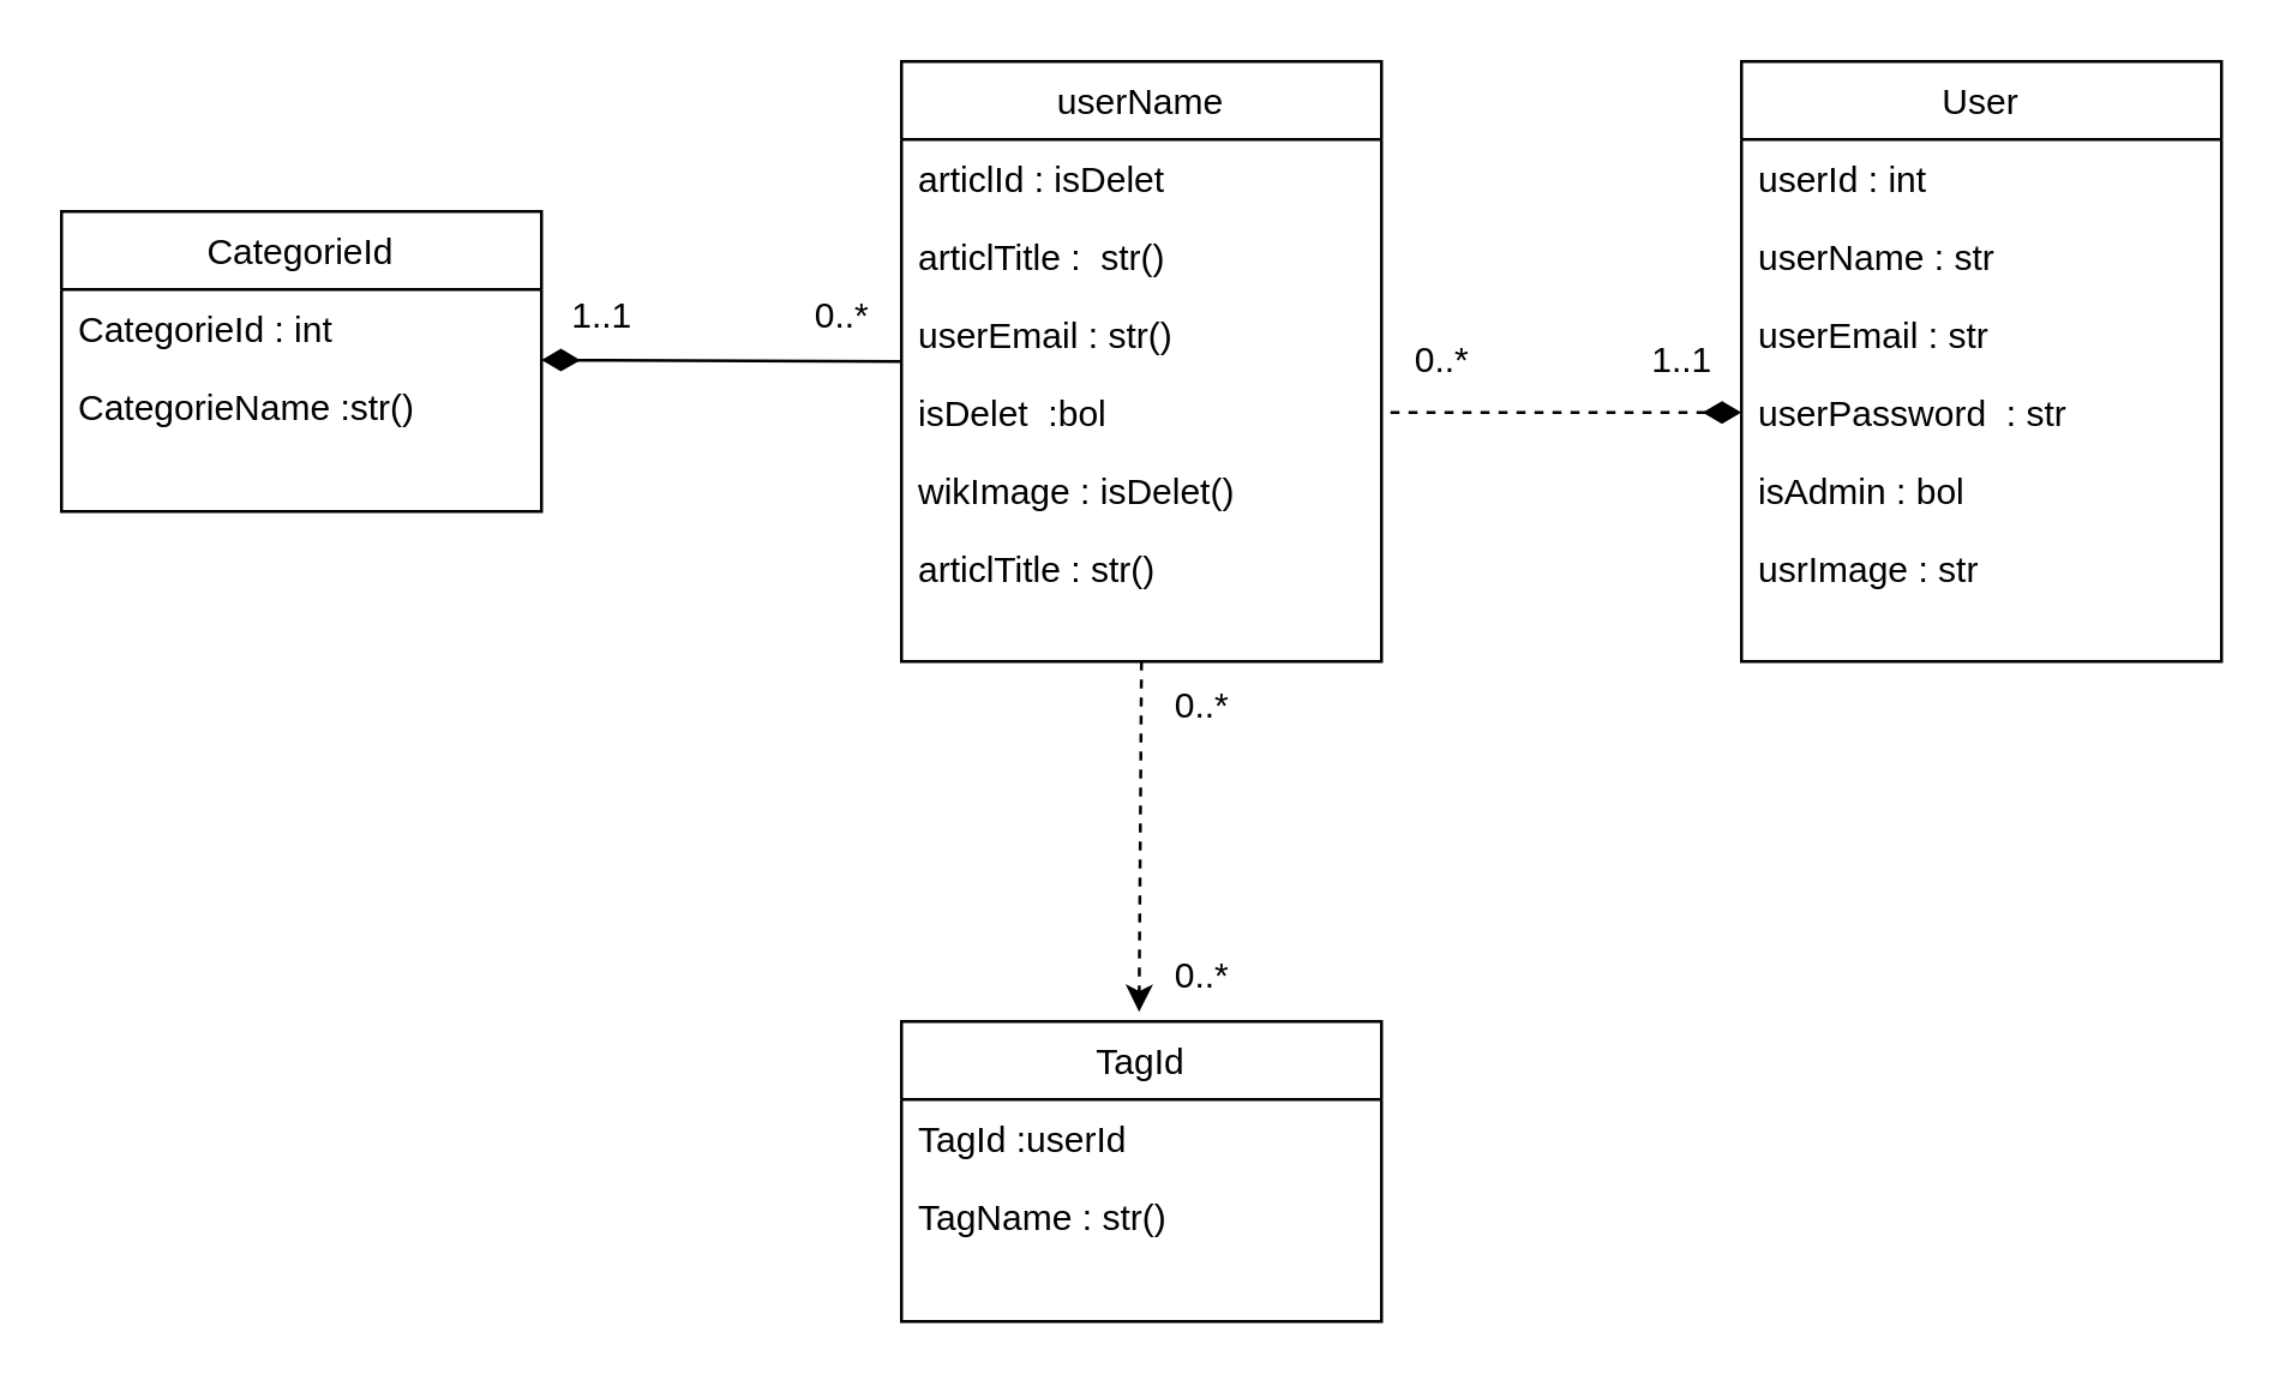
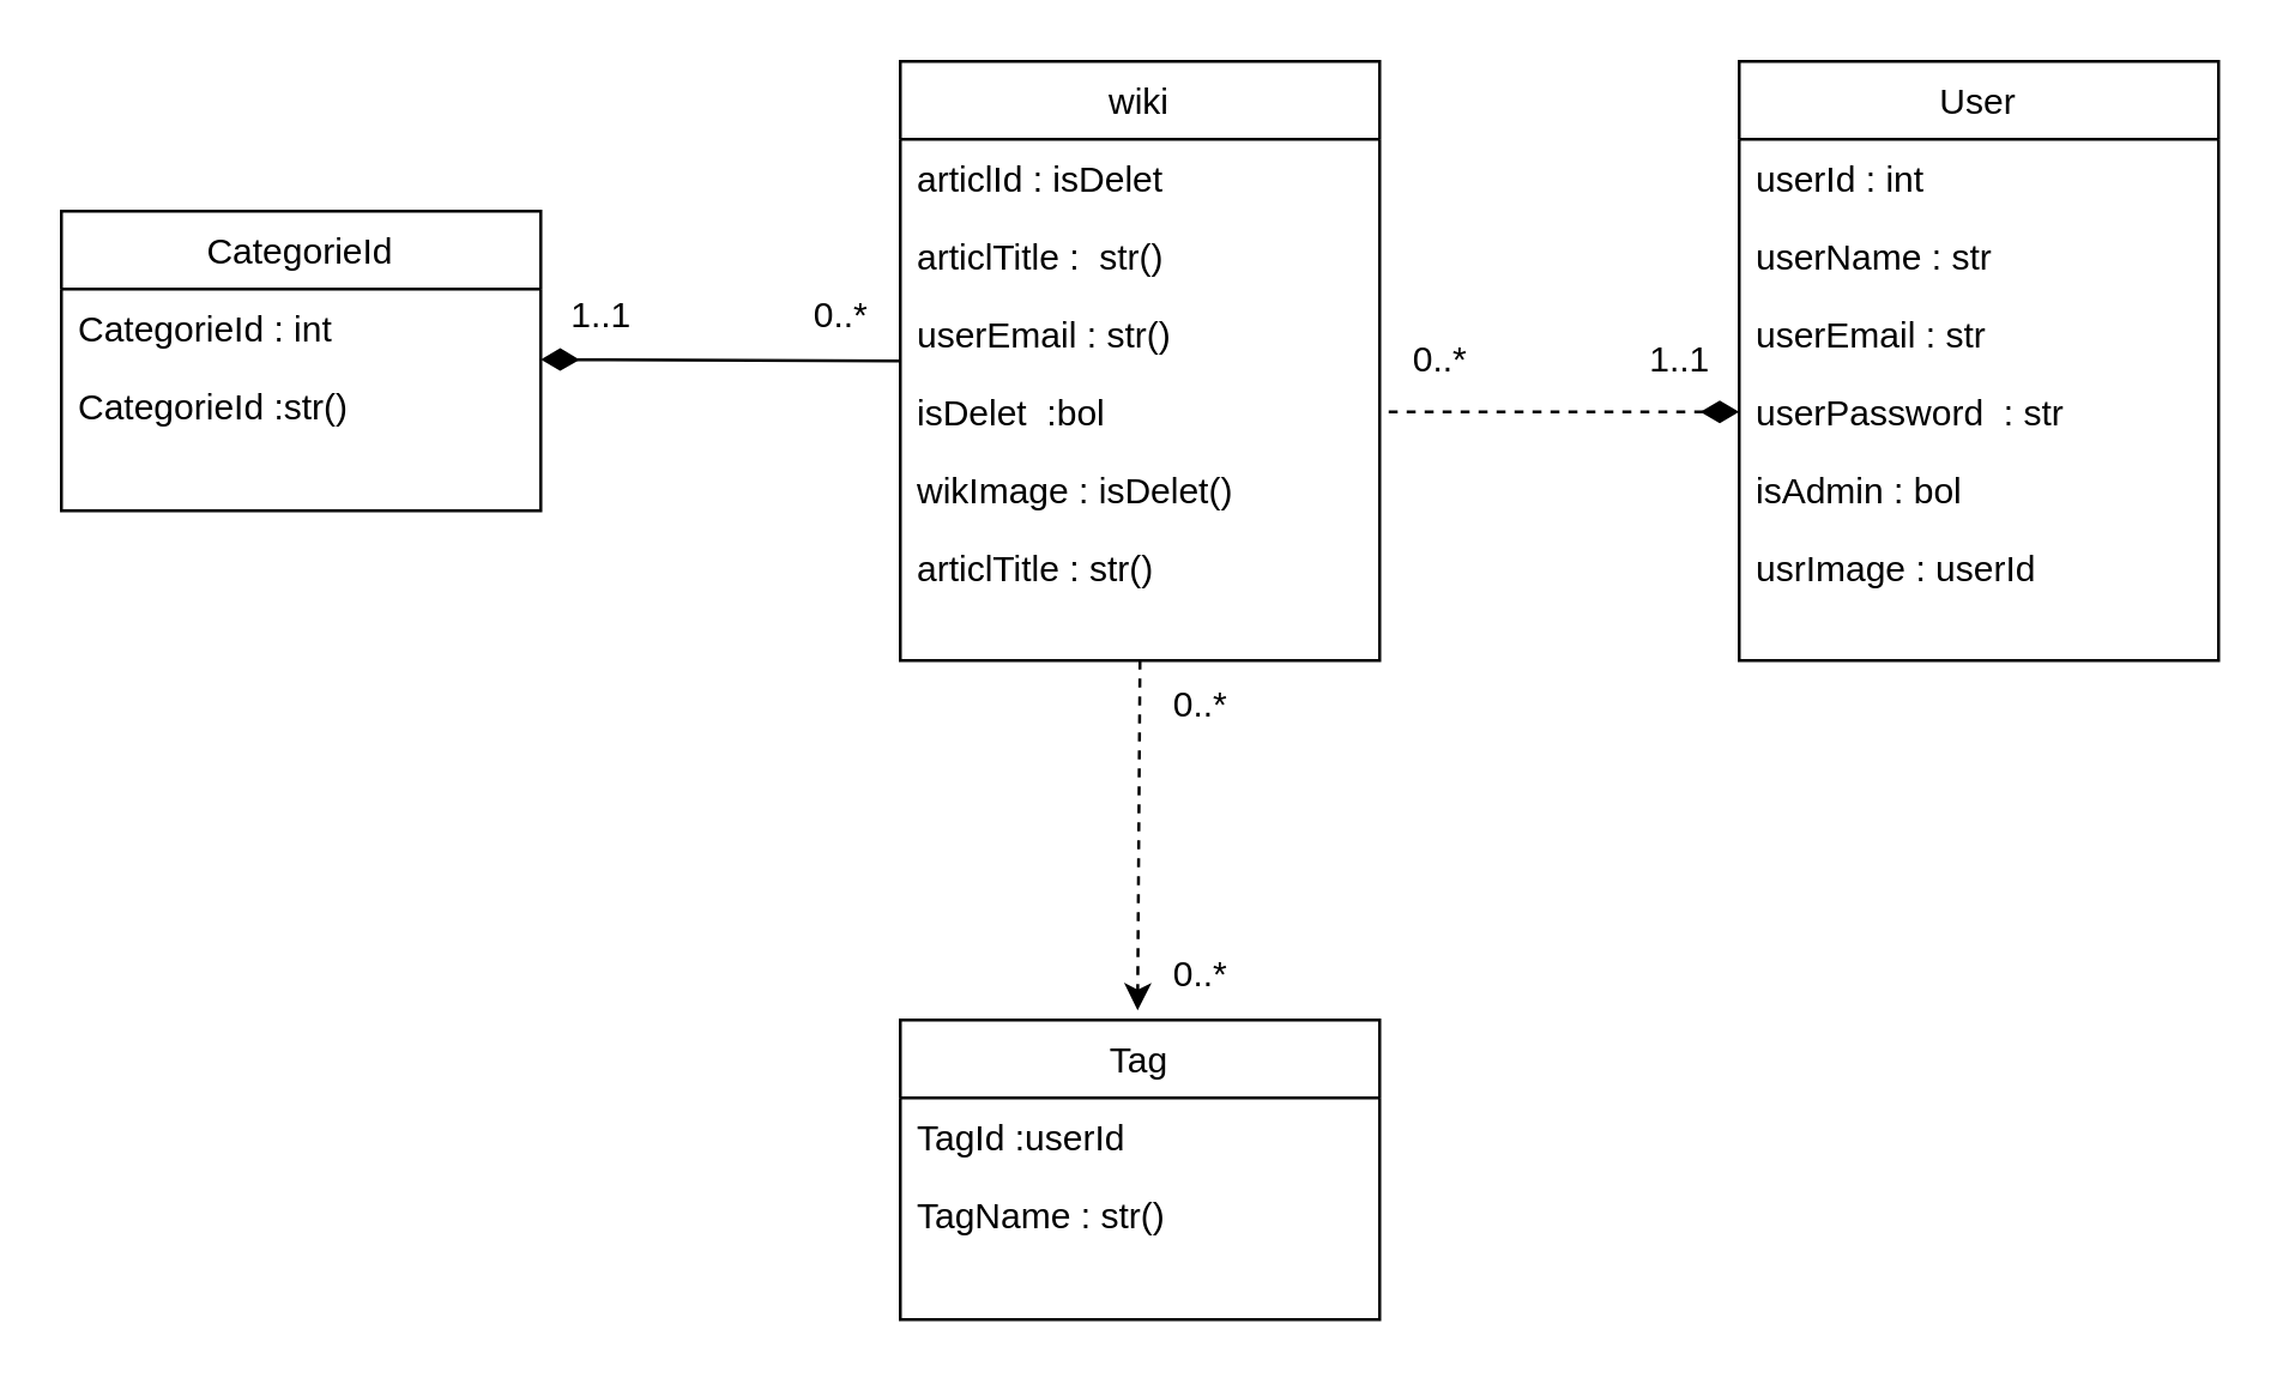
- <mxCell id="9" value="userName&#10;" style="swimlane;fontStyle=0;align=center;verticalAlign=top;childLayout=stackLayout;horizontal=1;startSize=26;horizontalStack=0;resizeParent=1;resizeLast=0;collapsible=1;marginBottom=0;rounded=0;shadow=0;strokeWidth=1;" vertex="1" parent="1"><mxGeometry x="300" y="20" width="160" height="200" as="geometry"><mxRectangle x="340" y="380" width="170" height="26" as="alternateBounds" /></mxGeometry></mxCell>
+ <mxCell id="9" value="wiki&#10;" style="swimlane;fontStyle=0;align=center;verticalAlign=top;childLayout=stackLayout;horizontal=1;startSize=26;horizontalStack=0;resizeParent=1;resizeLast=0;collapsible=1;marginBottom=0;rounded=0;shadow=0;strokeWidth=1;" vertex="1" parent="1"><mxGeometry x="300" y="20" width="160" height="200" as="geometry"><mxRectangle x="340" y="380" width="170" height="26" as="alternateBounds" /></mxGeometry></mxCell>
- <mxCell id="8" value="CategorieName :str()&#10;" style="text;align=left;verticalAlign=top;spacingLeft=4;spacingRight=4;overflow=hidden;rotatable=0;points=[[0,0.5],[1,0.5]];portConstraint=eastwest;" vertex="1" parent="6"><mxGeometry y="52" width="160" height="26" as="geometry" /></mxCell>
+ <mxCell id="8" value="CategorieId :str()&#10;" style="text;align=left;verticalAlign=top;spacingLeft=4;spacingRight=4;overflow=hidden;rotatable=0;points=[[0,0.5],[1,0.5]];portConstraint=eastwest;" vertex="1" parent="6"><mxGeometry y="52" width="160" height="26" as="geometry" /></mxCell>
- <mxCell id="22" value="usrImage : str" style="text;align=left;verticalAlign=top;spacingLeft=4;spacingRight=4;overflow=hidden;rotatable=0;points=[[0,0.5],[1,0.5]];portConstraint=eastwest;" vertex="1" parent="16"><mxGeometry y="156" width="160" height="26" as="geometry" /></mxCell>
+ <mxCell id="22" value="usrImage : userId" style="text;align=left;verticalAlign=top;spacingLeft=4;spacingRight=4;overflow=hidden;rotatable=0;points=[[0,0.5],[1,0.5]];portConstraint=eastwest;" vertex="1" parent="16"><mxGeometry y="156" width="160" height="26" as="geometry" /></mxCell>
- <mxCell id="2" value="TagId" style="swimlane;fontStyle=0;align=center;verticalAlign=top;childLayout=stackLayout;horizontal=1;startSize=26;horizontalStack=0;resizeParent=1;resizeLast=0;collapsible=1;marginBottom=0;rounded=0;shadow=0;strokeWidth=1;" parent="1" vertex="1"><mxGeometry x="300" y="340" width="160" height="100" as="geometry"><mxRectangle x="340" y="380" width="170" height="26" as="alternateBounds" /></mxGeometry></mxCell>
+ <mxCell id="2" value="Tag" style="swimlane;fontStyle=0;align=center;verticalAlign=top;childLayout=stackLayout;horizontal=1;startSize=26;horizontalStack=0;resizeParent=1;resizeLast=0;collapsible=1;marginBottom=0;rounded=0;shadow=0;strokeWidth=1;" parent="1" vertex="1"><mxGeometry x="300" y="340" width="160" height="100" as="geometry"><mxRectangle x="340" y="380" width="170" height="26" as="alternateBounds" /></mxGeometry></mxCell>
